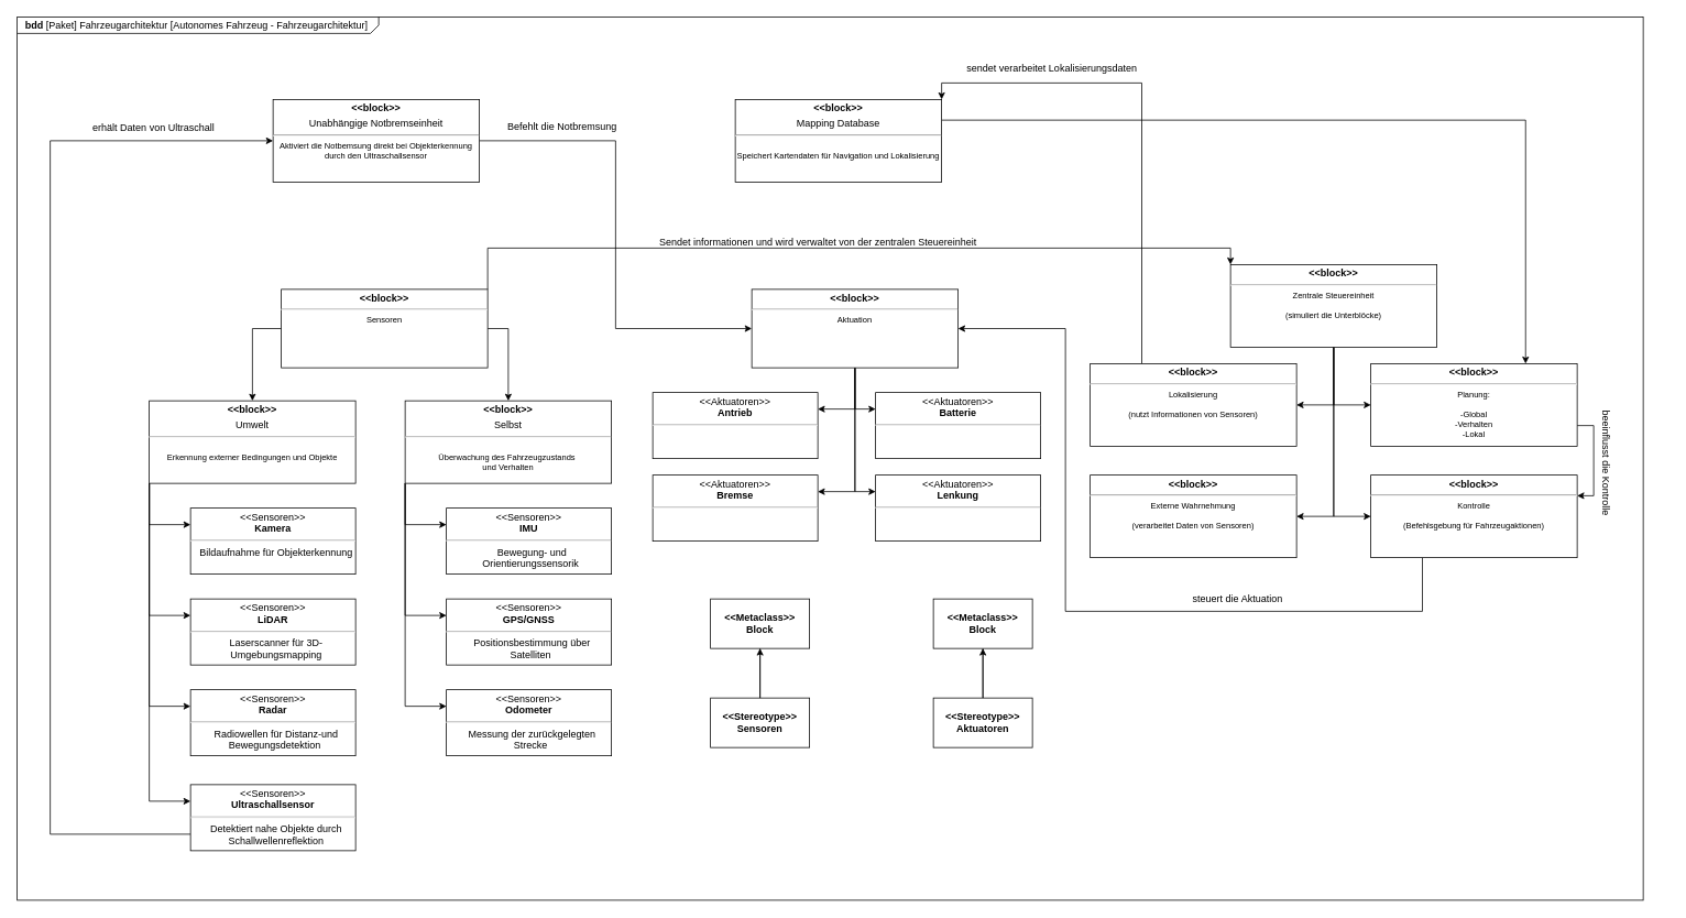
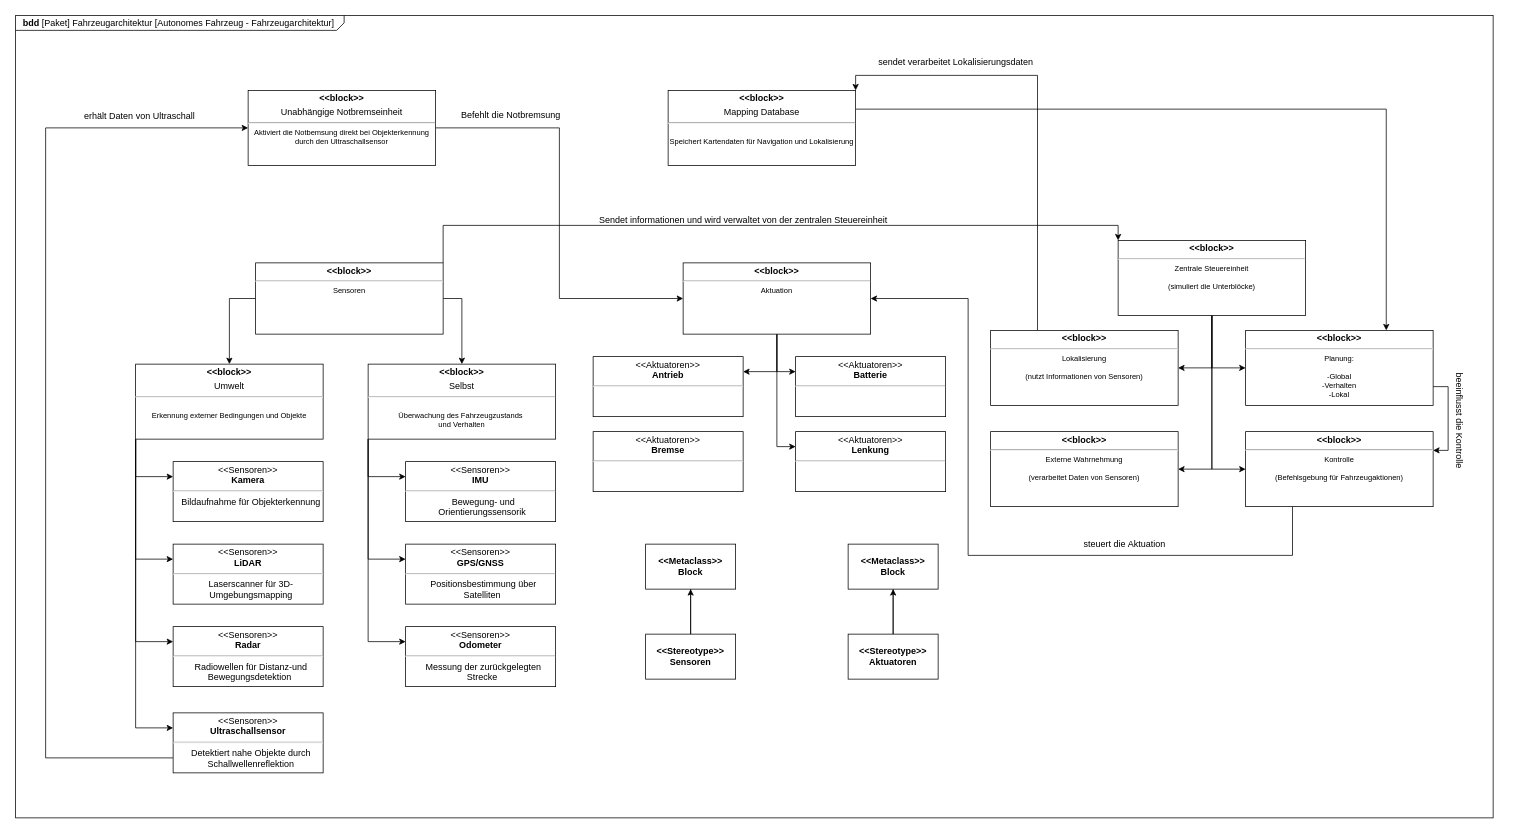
- <mxCell id="19" style="edgeStyle=orthogonalEdgeStyle;rounded=0;orthogonalLoop=1;jettySize=auto;html=1;exitX=0.5;exitY=1;exitDx=0;exitDy=0;entryX=1;entryY=0.25;entryDx=0;entryDy=0;" parent="1" source="20" target="31" edge="1"><mxGeometry relative="1" as="geometry" /></mxCell>
